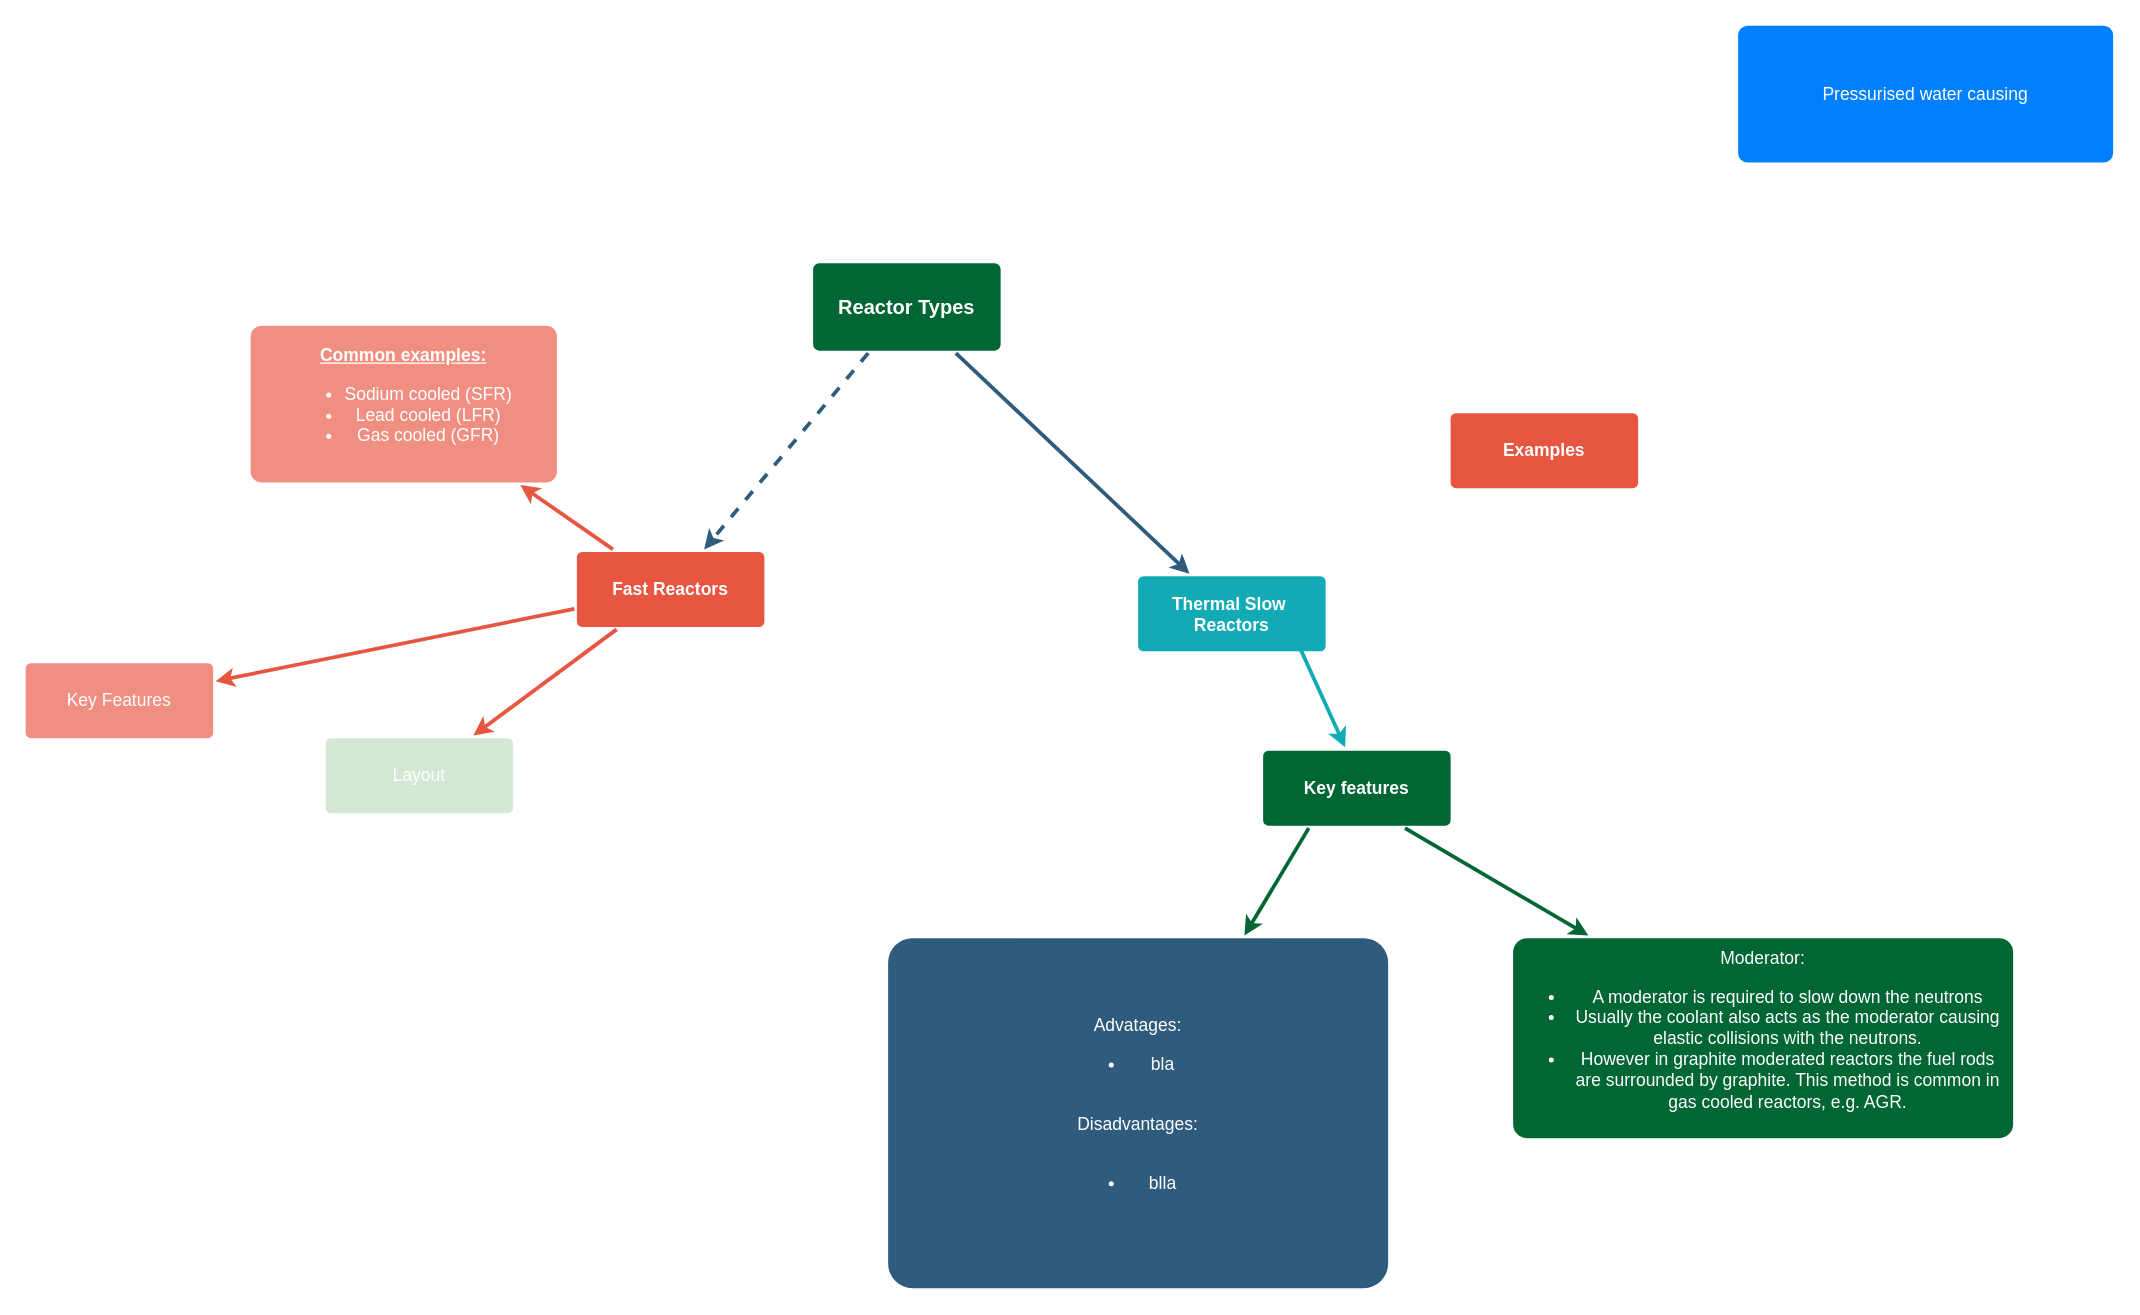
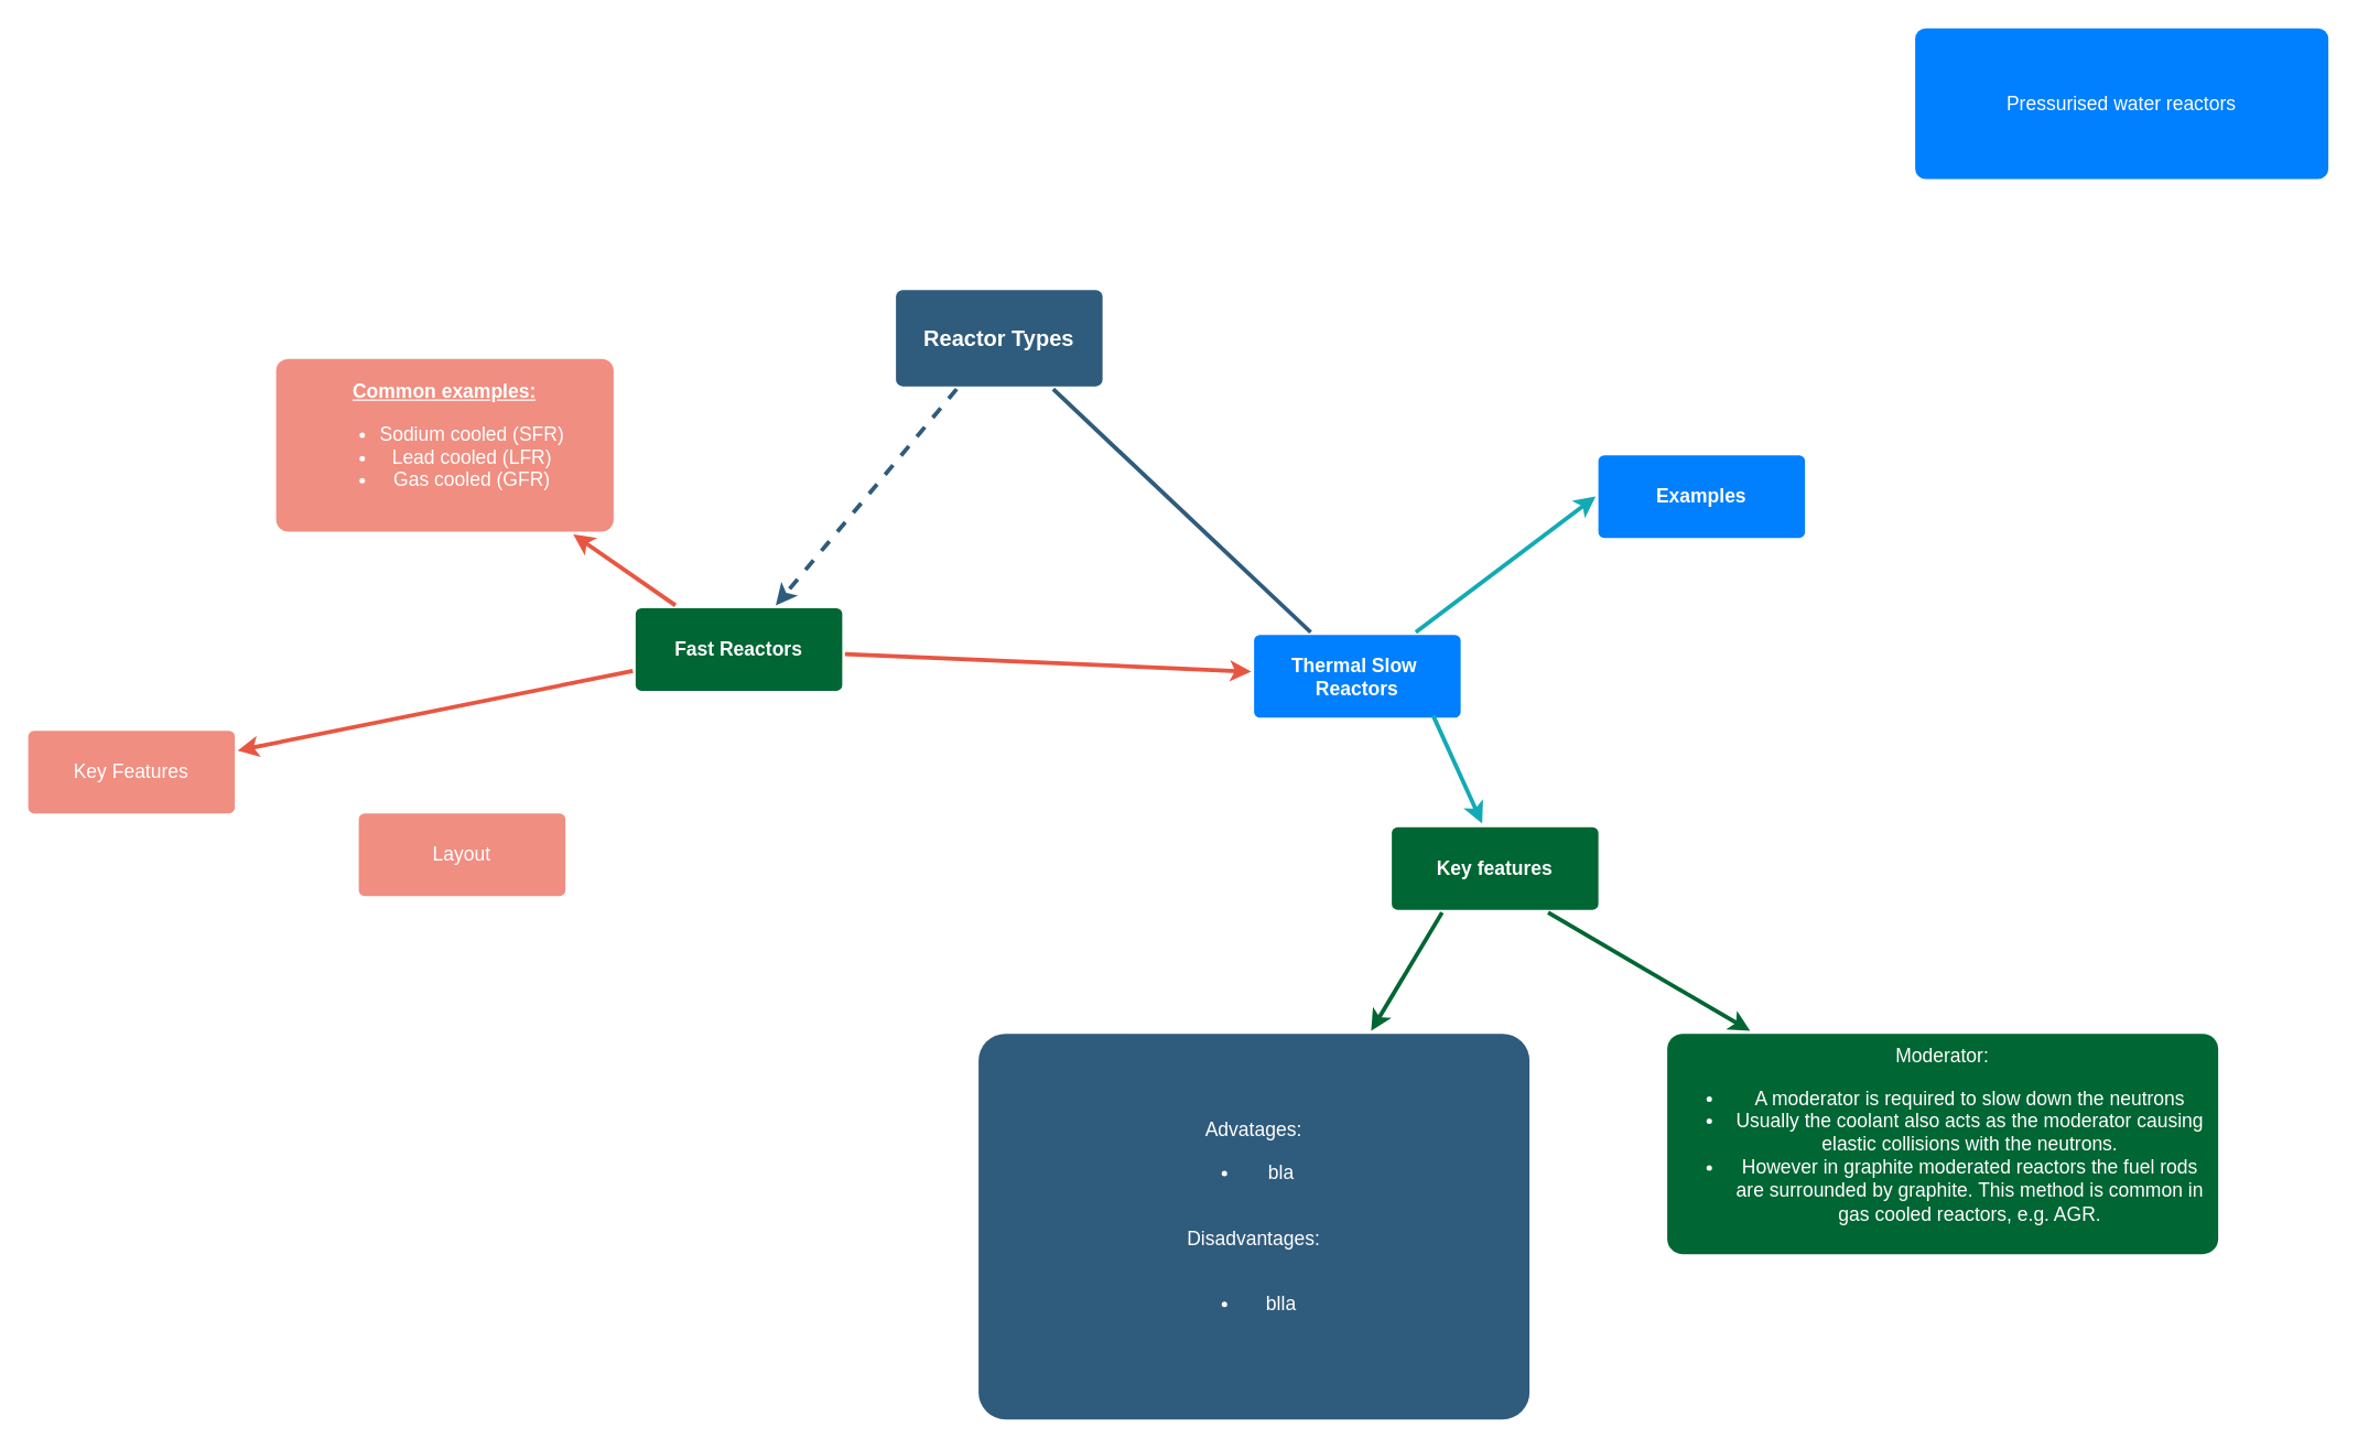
- <mxCell id="13" value="Pressurised water causing" style="rounded=1;whiteSpace=wrap;html=1;shadow=0;labelBackgroundColor=none;strokeColor=none;strokeWidth=3;fillColor=#007FFF;fontFamily=Helvetica;fontSize=14;fontColor=#FFFFFF;align=center;spacing=5;fontStyle=0;arcSize=7;perimeterSpacing=2;" parent="1" vertex="1"><mxGeometry x="1390" y="20" width="300" height="109.5" as="geometry" /></mxCell>
+ <mxCell id="13" value="Pressurised water reactors" style="rounded=1;whiteSpace=wrap;html=1;shadow=0;labelBackgroundColor=none;strokeColor=none;strokeWidth=3;fillColor=#007FFF;fontFamily=Helvetica;fontSize=14;fontColor=#FFFFFF;align=center;spacing=5;fontStyle=0;arcSize=7;perimeterSpacing=2;" parent="1" vertex="1"><mxGeometry x="1390" y="20" width="300" height="109.5" as="geometry" /></mxCell>
- <mxCell id="4" value="Reactor Types" style="rounded=1;whiteSpace=wrap;html=1;shadow=0;labelBackgroundColor=none;strokeColor=none;strokeWidth=3;fillColor=#006633;fontFamily=Helvetica;fontSize=16;fontColor=#FFFFFF;align=center;fontStyle=1;spacing=5;arcSize=7;perimeterSpacing=2;" parent="1" vertex="1"><mxGeometry x="650" y="210" width="150" height="70" as="geometry" /></mxCell>
+ <mxCell id="4" value="Reactor Types" style="rounded=1;whiteSpace=wrap;html=1;shadow=0;labelBackgroundColor=none;strokeColor=none;strokeWidth=3;fillColor=#2F5B7C;fontFamily=Helvetica;fontSize=16;fontColor=#FFFFFF;align=center;fontStyle=1;spacing=5;arcSize=7;perimeterSpacing=2;" parent="1" vertex="1"><mxGeometry x="650" y="210" width="150" height="70" as="geometry" /></mxCell>
- <mxCell id="19" value="Examples" style="rounded=1;whiteSpace=wrap;html=1;shadow=0;labelBackgroundColor=none;strokeColor=none;strokeWidth=3;fillColor=#e85642;fontFamily=Helvetica;fontSize=14;fontColor=#FFFFFF;align=center;spacing=5;fontStyle=1;arcSize=7;perimeterSpacing=2;" vertex="1" parent="1"><mxGeometry x="1160" y="330" width="150" height="60" as="geometry" /></mxCell>
+ <mxCell id="19" value="Examples" style="rounded=1;whiteSpace=wrap;html=1;shadow=0;labelBackgroundColor=none;strokeColor=none;strokeWidth=3;fillColor=#007FFF;fontFamily=Helvetica;fontSize=14;fontColor=#FFFFFF;align=center;spacing=5;fontStyle=1;arcSize=7;perimeterSpacing=2;" vertex="1" parent="1"><mxGeometry x="1160" y="330" width="150" height="60" as="geometry" /></mxCell>
+ <mxCell id="14" value="" style="edgeStyle=none;rounded=1;jumpStyle=none;html=1;shadow=0;labelBackgroundColor=none;startArrow=none;startFill=0;jettySize=auto;orthogonalLoop=1;strokeColor=#12AAB5;strokeWidth=3;fontFamily=Helvetica;fontSize=14;fontColor=#FFFFFF;spacing=5;fontStyle=1;fillColor=#b0e3e6;entryX=0;entryY=0.5;entryDx=0;entryDy=0;" parent="1" source="12" target="19" edge="1"><mxGeometry relative="1" as="geometry" /></mxCell>
- <mxCell id="2" value="" style="edgeStyle=none;rounded=0;jumpStyle=none;html=1;shadow=0;labelBackgroundColor=none;startArrow=none;startFill=0;endArrow=classic;endFill=1;jettySize=auto;orthogonalLoop=1;strokeColor=#2F5B7C;strokeWidth=3;fontFamily=Helvetica;fontSize=16;fontColor=#23445D;spacing=5;" parent="1" source="4" target="12" edge="1"><mxGeometry relative="1" as="geometry" /></mxCell>
+ <mxCell id="2" value="" style="edgeStyle=none;rounded=0;jumpStyle=none;html=1;shadow=0;labelBackgroundColor=none;startArrow=none;startFill=0;endArrow=none;endFill=1;jettySize=auto;orthogonalLoop=1;strokeColor=#2F5B7C;strokeWidth=3;fontFamily=Helvetica;fontSize=16;fontColor=#23445D;spacing=5;" parent="1" source="4" target="12" edge="1"><mxGeometry relative="1" as="geometry" /></mxCell>
- <mxCell id="8" value="Fast Reactors" style="rounded=1;whiteSpace=wrap;html=1;shadow=0;labelBackgroundColor=none;strokeColor=none;strokeWidth=3;fillColor=#e85642;fontFamily=Helvetica;fontSize=14;fontColor=#FFFFFF;align=center;spacing=5;fontStyle=1;arcSize=7;perimeterSpacing=2;" parent="1" vertex="1"><mxGeometry x="461" y="441" width="150" height="60" as="geometry" /></mxCell>
+ <mxCell id="8" value="Fast Reactors" style="rounded=1;whiteSpace=wrap;html=1;shadow=0;labelBackgroundColor=none;strokeColor=none;strokeWidth=3;fillColor=#006633;fontFamily=Helvetica;fontSize=14;fontColor=#FFFFFF;align=center;spacing=5;fontStyle=1;arcSize=7;perimeterSpacing=2;" parent="1" vertex="1"><mxGeometry x="461" y="441" width="150" height="60" as="geometry" /></mxCell>
- <mxCell id="12" value="Thermal Slow&amp;nbsp;&lt;div&gt;Reactors&lt;/div&gt;" style="rounded=1;whiteSpace=wrap;html=1;shadow=0;labelBackgroundColor=none;strokeColor=none;strokeWidth=3;fillColor=#12AAB5;fontFamily=Helvetica;fontSize=14;fontColor=#FFFFFF;align=center;spacing=5;fontStyle=1;arcSize=7;perimeterSpacing=2;" parent="1" vertex="1"><mxGeometry x="910" y="460.5" width="150" height="60" as="geometry" /></mxCell>
+ <mxCell id="12" value="Thermal Slow&amp;nbsp;&lt;div&gt;Reactors&lt;/div&gt;" style="rounded=1;whiteSpace=wrap;html=1;shadow=0;labelBackgroundColor=none;strokeColor=none;strokeWidth=3;fillColor=#007fff;fontFamily=Helvetica;fontSize=14;fontColor=#FFFFFF;align=center;spacing=5;fontStyle=1;arcSize=7;perimeterSpacing=2;" parent="1" vertex="1"><mxGeometry x="910" y="460.5" width="150" height="60" as="geometry" /></mxCell>
- <mxCell id="5" value="" style="edgeStyle=none;rounded=1;jumpStyle=none;html=1;shadow=0;labelBackgroundColor=none;startArrow=none;startFill=0;jettySize=auto;orthogonalLoop=1;strokeColor=#E85642;strokeWidth=3;fontFamily=Helvetica;fontSize=14;fontColor=#FFFFFF;spacing=5;fontStyle=1;fillColor=#b0e3e6;" parent="1" source="8" target="11" edge="1"><mxGeometry relative="1" as="geometry" /></mxCell>
+ <mxCell id="5" value="" style="edgeStyle=none;rounded=1;jumpStyle=none;html=1;shadow=0;labelBackgroundColor=none;startArrow=none;startFill=0;jettySize=auto;orthogonalLoop=1;strokeColor=#E85642;strokeWidth=3;fontFamily=Helvetica;fontSize=14;fontColor=#FFFFFF;spacing=5;fontStyle=1;fillColor=#b0e3e6;" parent="1" source="8" target="12" edge="1"><mxGeometry relative="1" as="geometry" /></mxCell>
- <mxCell id="11" value="Layout" style="rounded=1;whiteSpace=wrap;html=1;shadow=0;labelBackgroundColor=none;strokeColor=none;strokeWidth=3;fillColor=#d5e8d4;fontFamily=Helvetica;fontSize=14;fontColor=#FFFFFF;align=center;spacing=5;fontStyle=0;arcSize=7;perimeterSpacing=2;" parent="1" vertex="1"><mxGeometry x="260" y="590" width="150" height="60" as="geometry" /></mxCell>
+ <mxCell id="11" value="Layout" style="rounded=1;whiteSpace=wrap;html=1;shadow=0;labelBackgroundColor=none;strokeColor=none;strokeWidth=3;fillColor=#f08e81;fontFamily=Helvetica;fontSize=14;fontColor=#FFFFFF;align=center;spacing=5;fontStyle=0;arcSize=7;perimeterSpacing=2;" parent="1" vertex="1"><mxGeometry x="260" y="590" width="150" height="60" as="geometry" /></mxCell>
